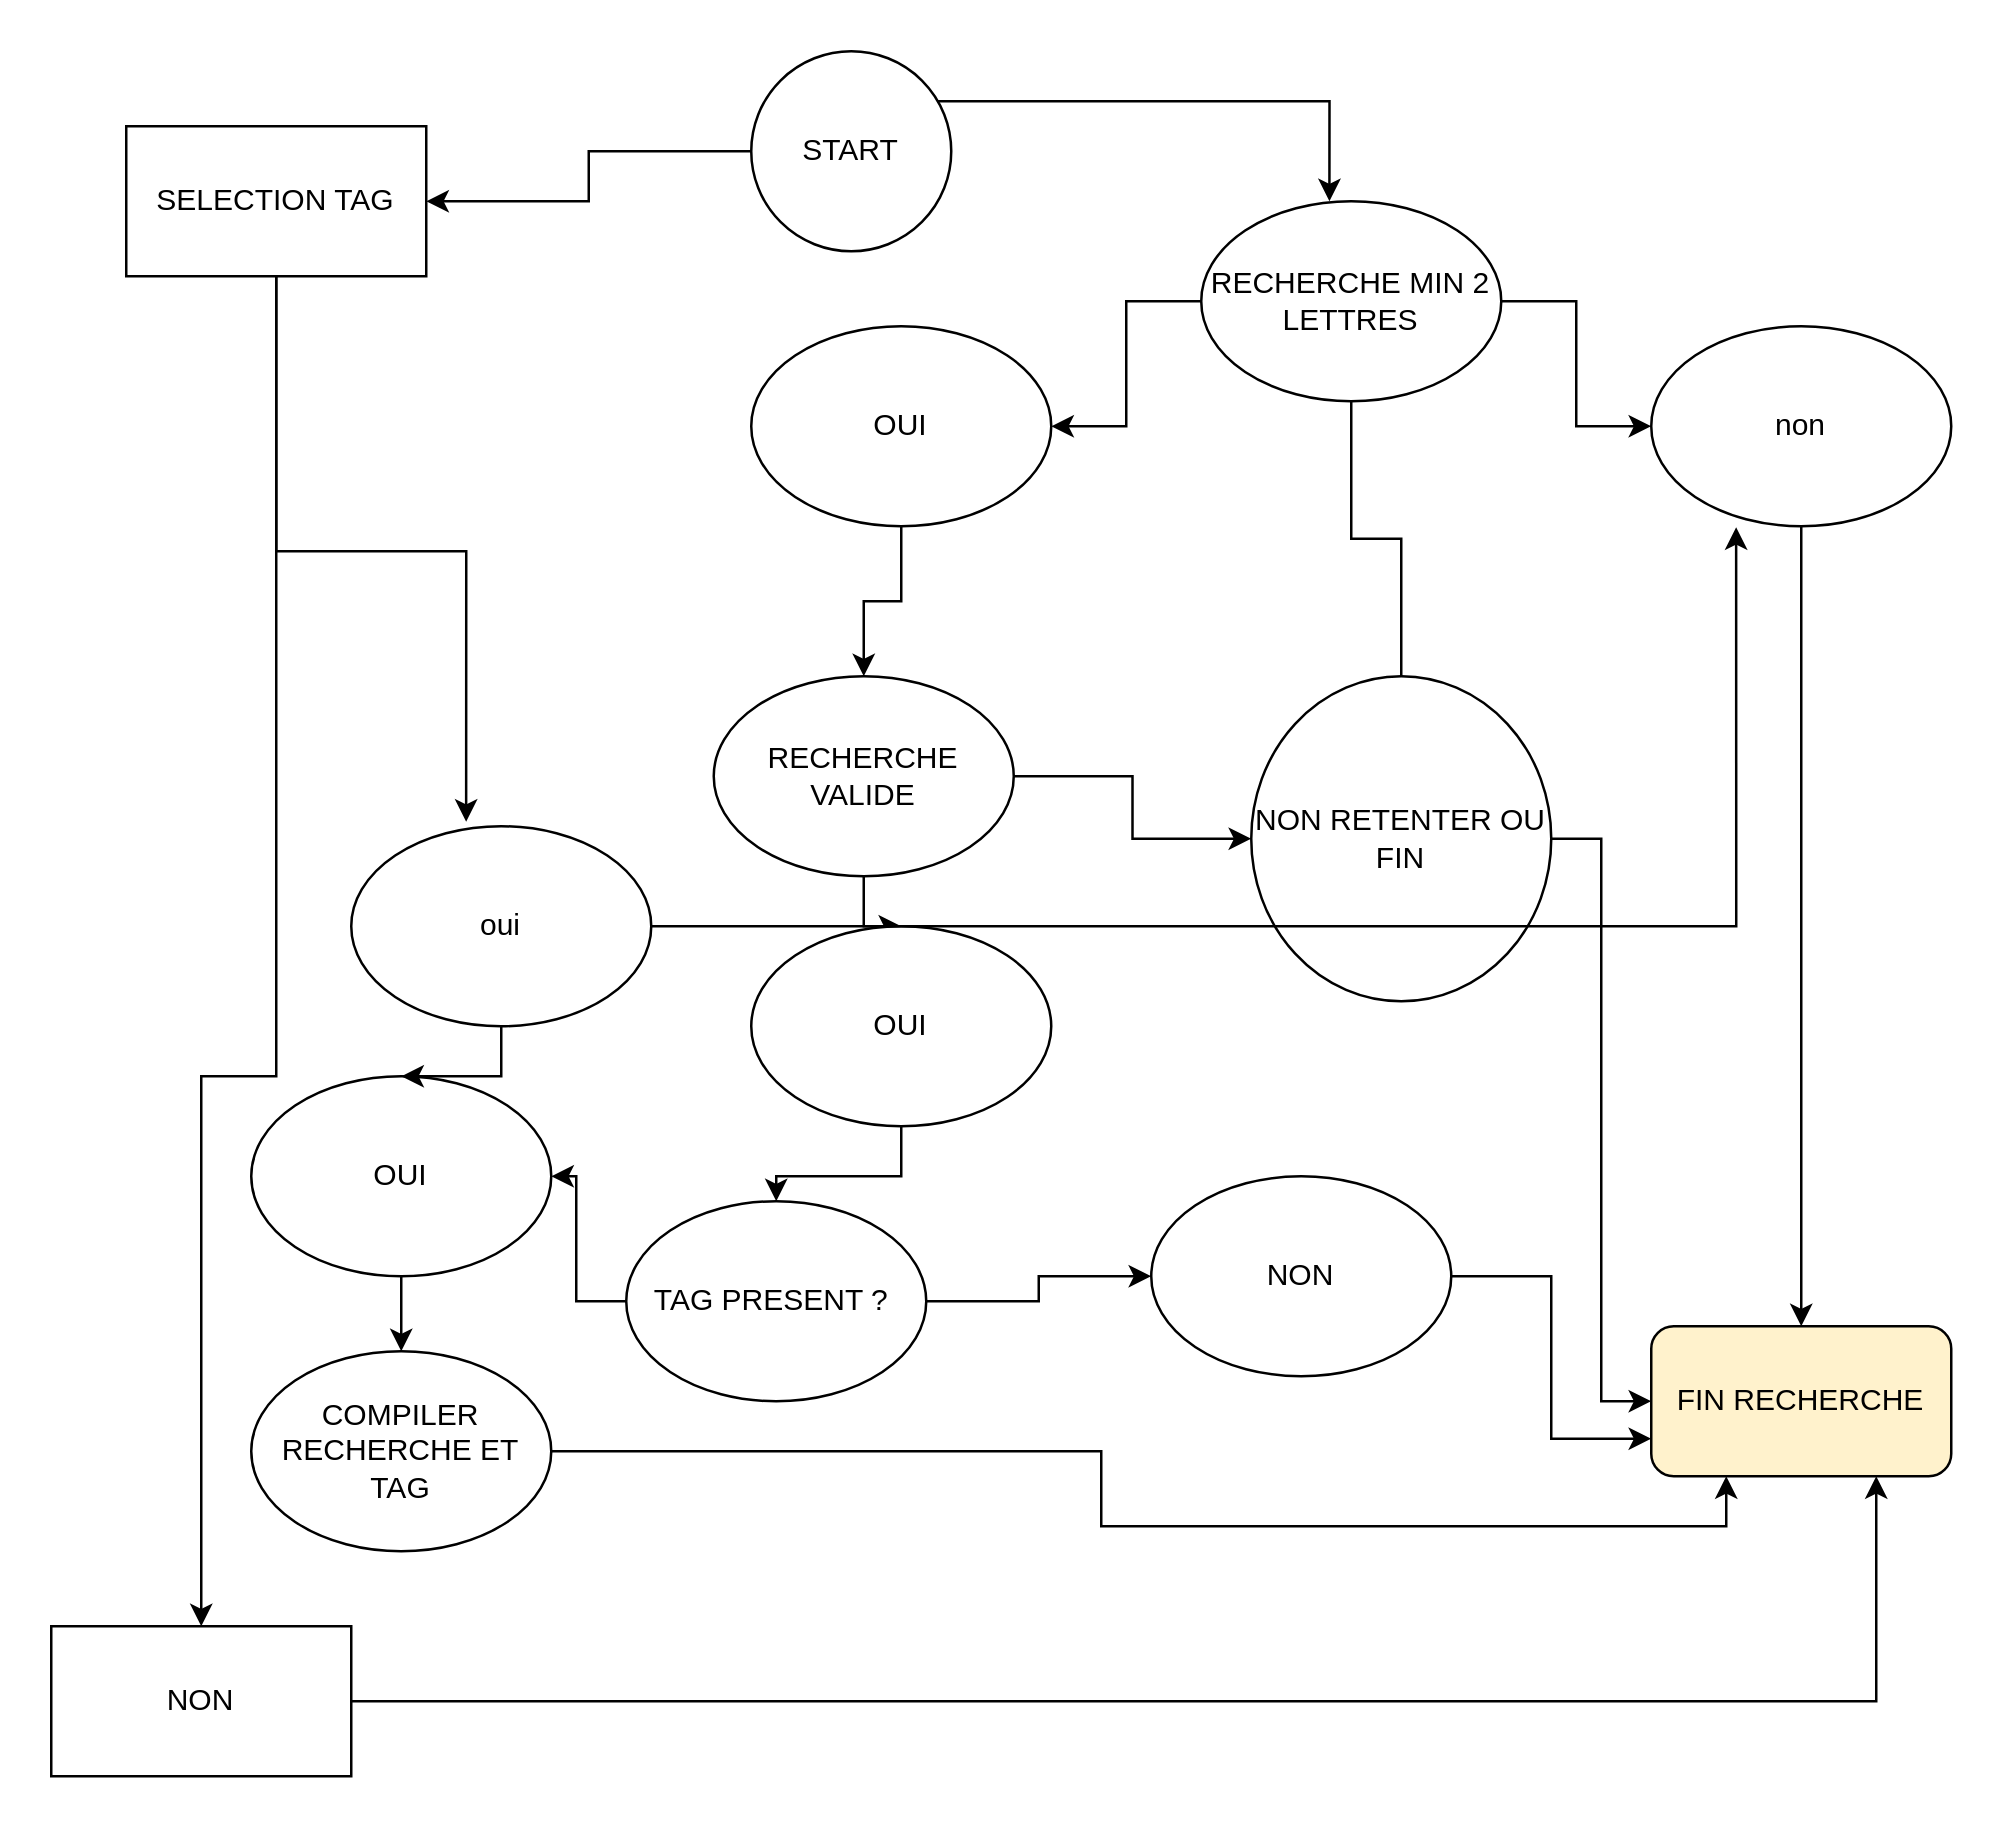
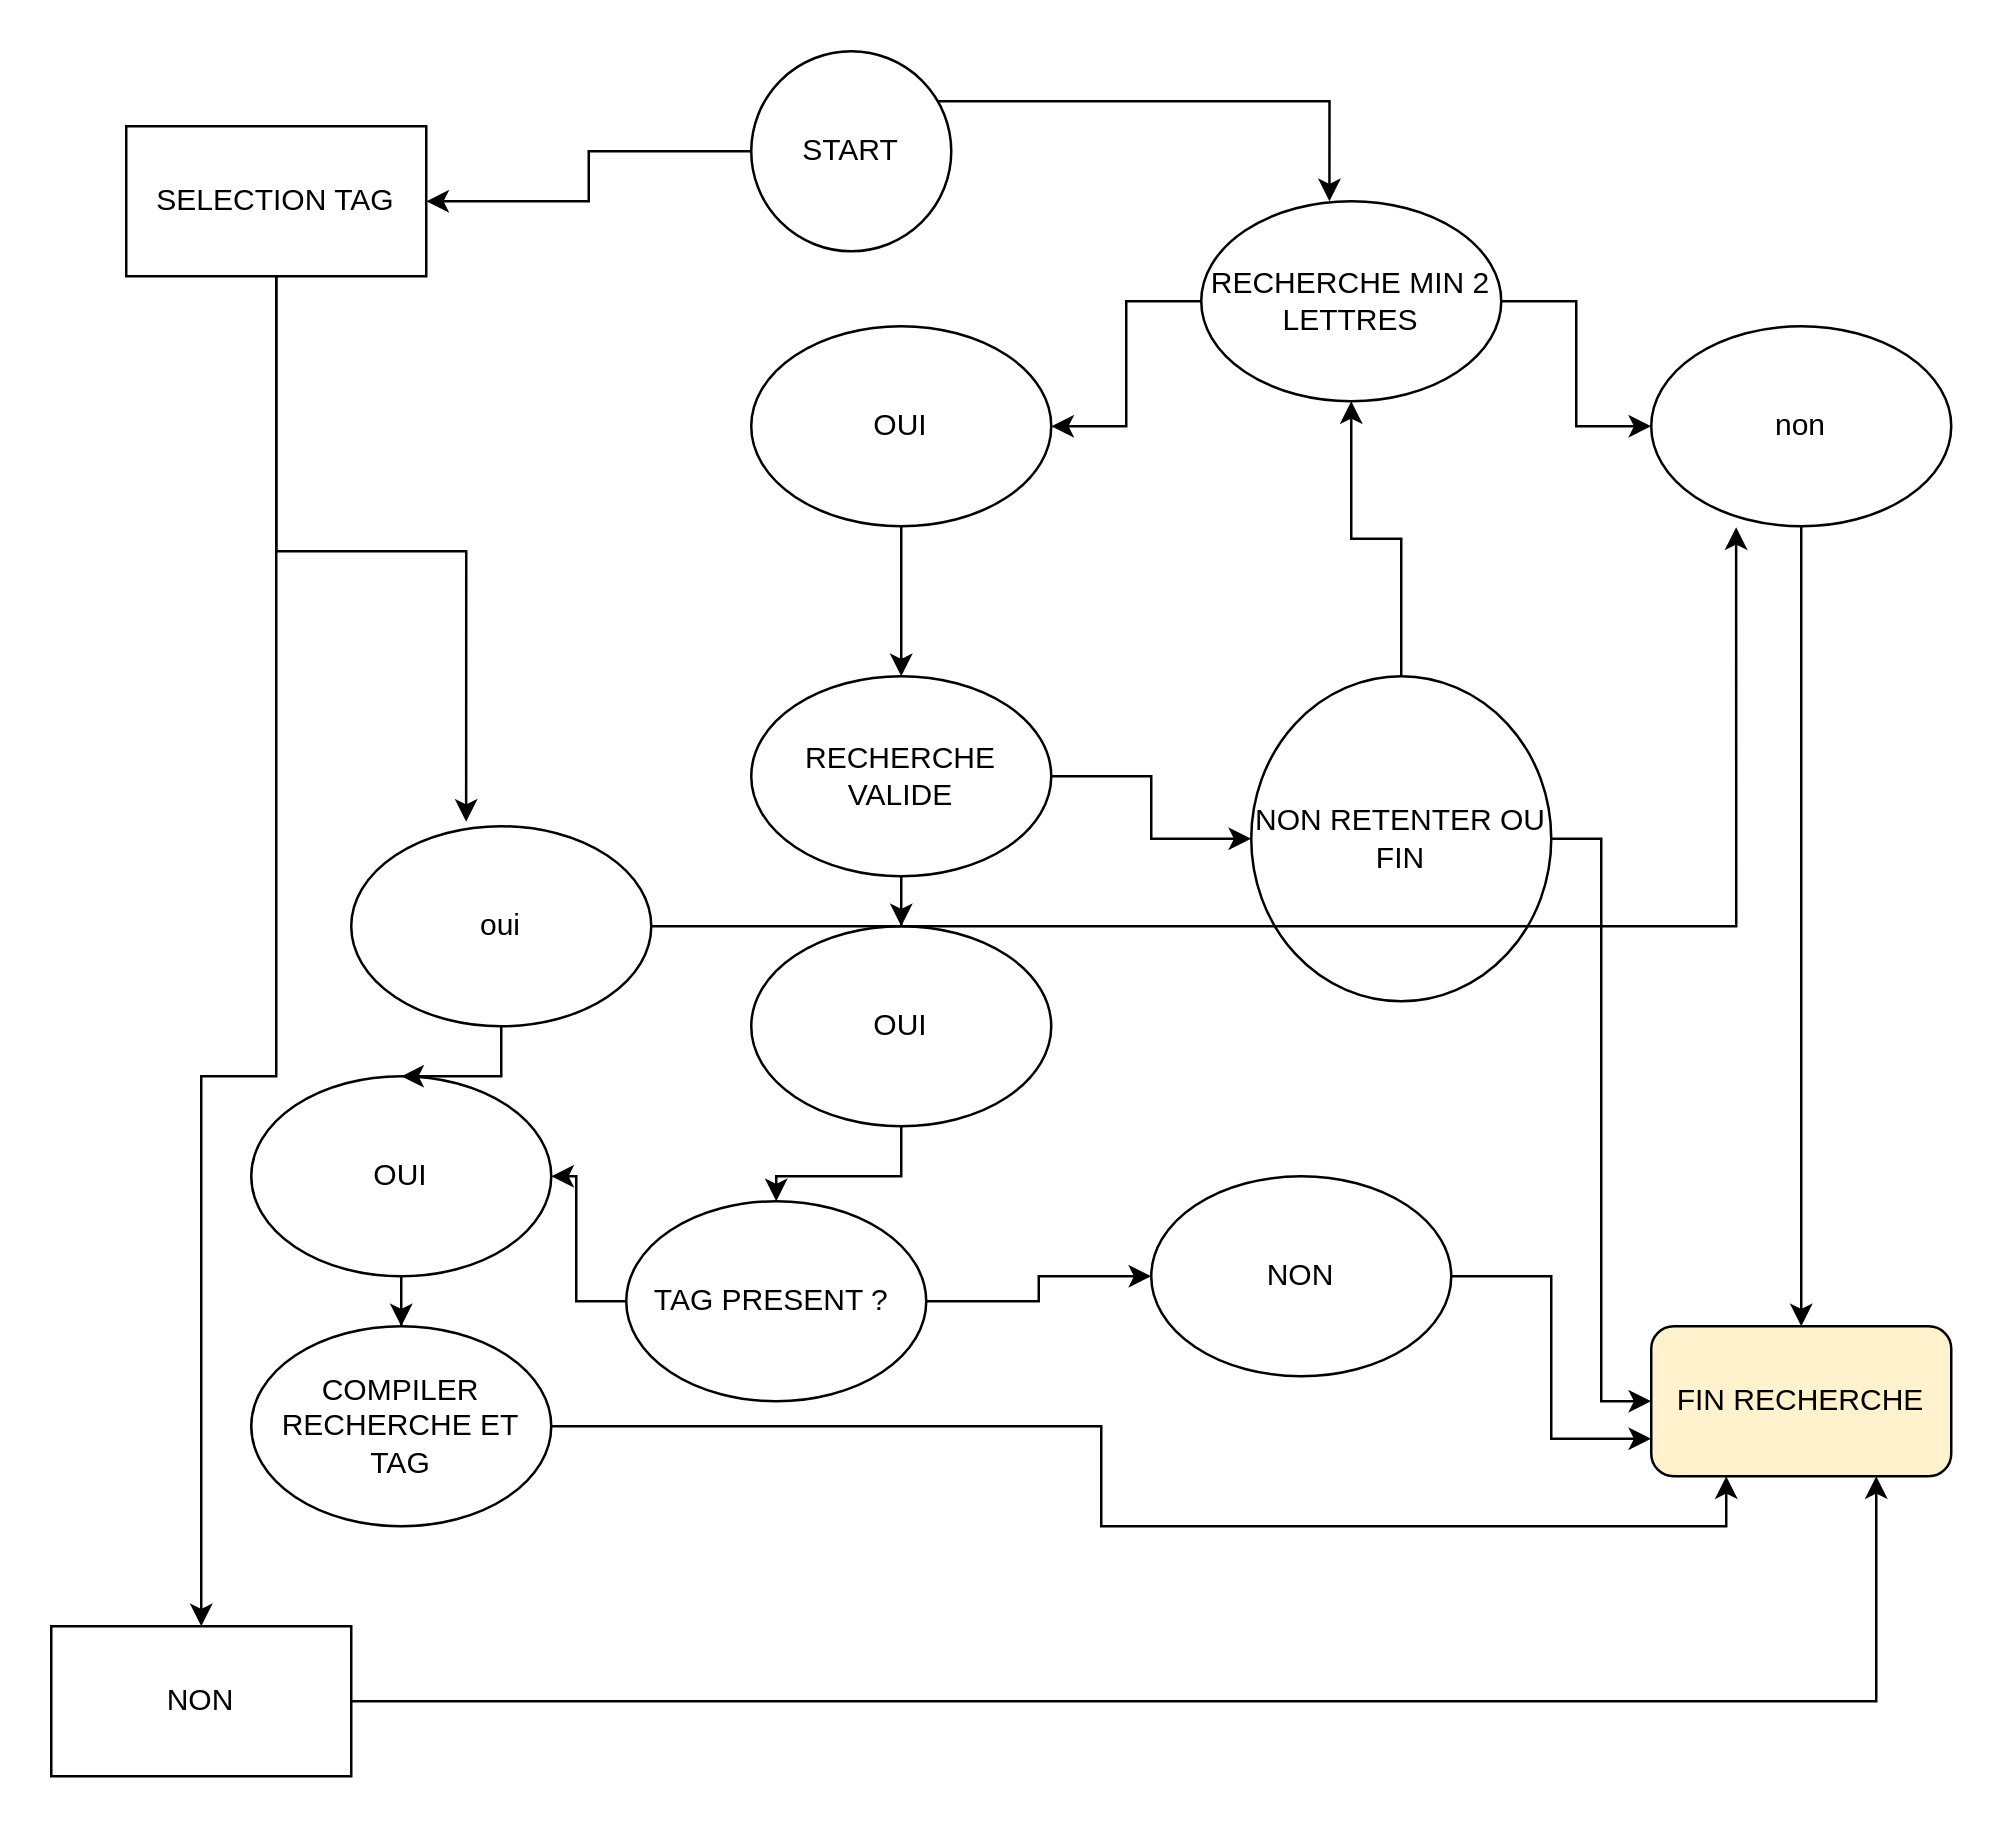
- <mxCell id="21" value="" style="edgeStyle=orthogonalEdgeStyle;rounded=0;orthogonalLoop=1;jettySize=auto;html=1;endArrow=none;" parent="1" source="22" target="9" edge="1"><mxGeometry relative="1" as="geometry" /></mxCell>
+ <mxCell id="21" value="" style="edgeStyle=orthogonalEdgeStyle;rounded=0;orthogonalLoop=1;jettySize=auto;html=1;" parent="1" source="22" target="9" edge="1"><mxGeometry relative="1" as="geometry" /></mxCell>
- <mxCell id="17" value="RECHERCHE VALIDE" style="ellipse;whiteSpace=wrap;html=1;" parent="1" vertex="1"><mxGeometry x="285" y="270" width="120" height="80" as="geometry" /></mxCell>
+ <mxCell id="17" value="RECHERCHE VALIDE" style="ellipse;whiteSpace=wrap;html=1;" parent="1" vertex="1"><mxGeometry x="300" y="270" width="120" height="80" as="geometry" /></mxCell>
- <mxCell id="31" value="COMPILER RECHERCHE ET TAG" style="ellipse;whiteSpace=wrap;html=1;" parent="1" vertex="1"><mxGeometry x="100" y="540" width="120" height="80" as="geometry" /></mxCell>
+ <mxCell id="31" value="COMPILER RECHERCHE ET TAG" style="ellipse;whiteSpace=wrap;html=1;" parent="1" vertex="1"><mxGeometry x="100" y="530" width="120" height="80" as="geometry" /></mxCell>
